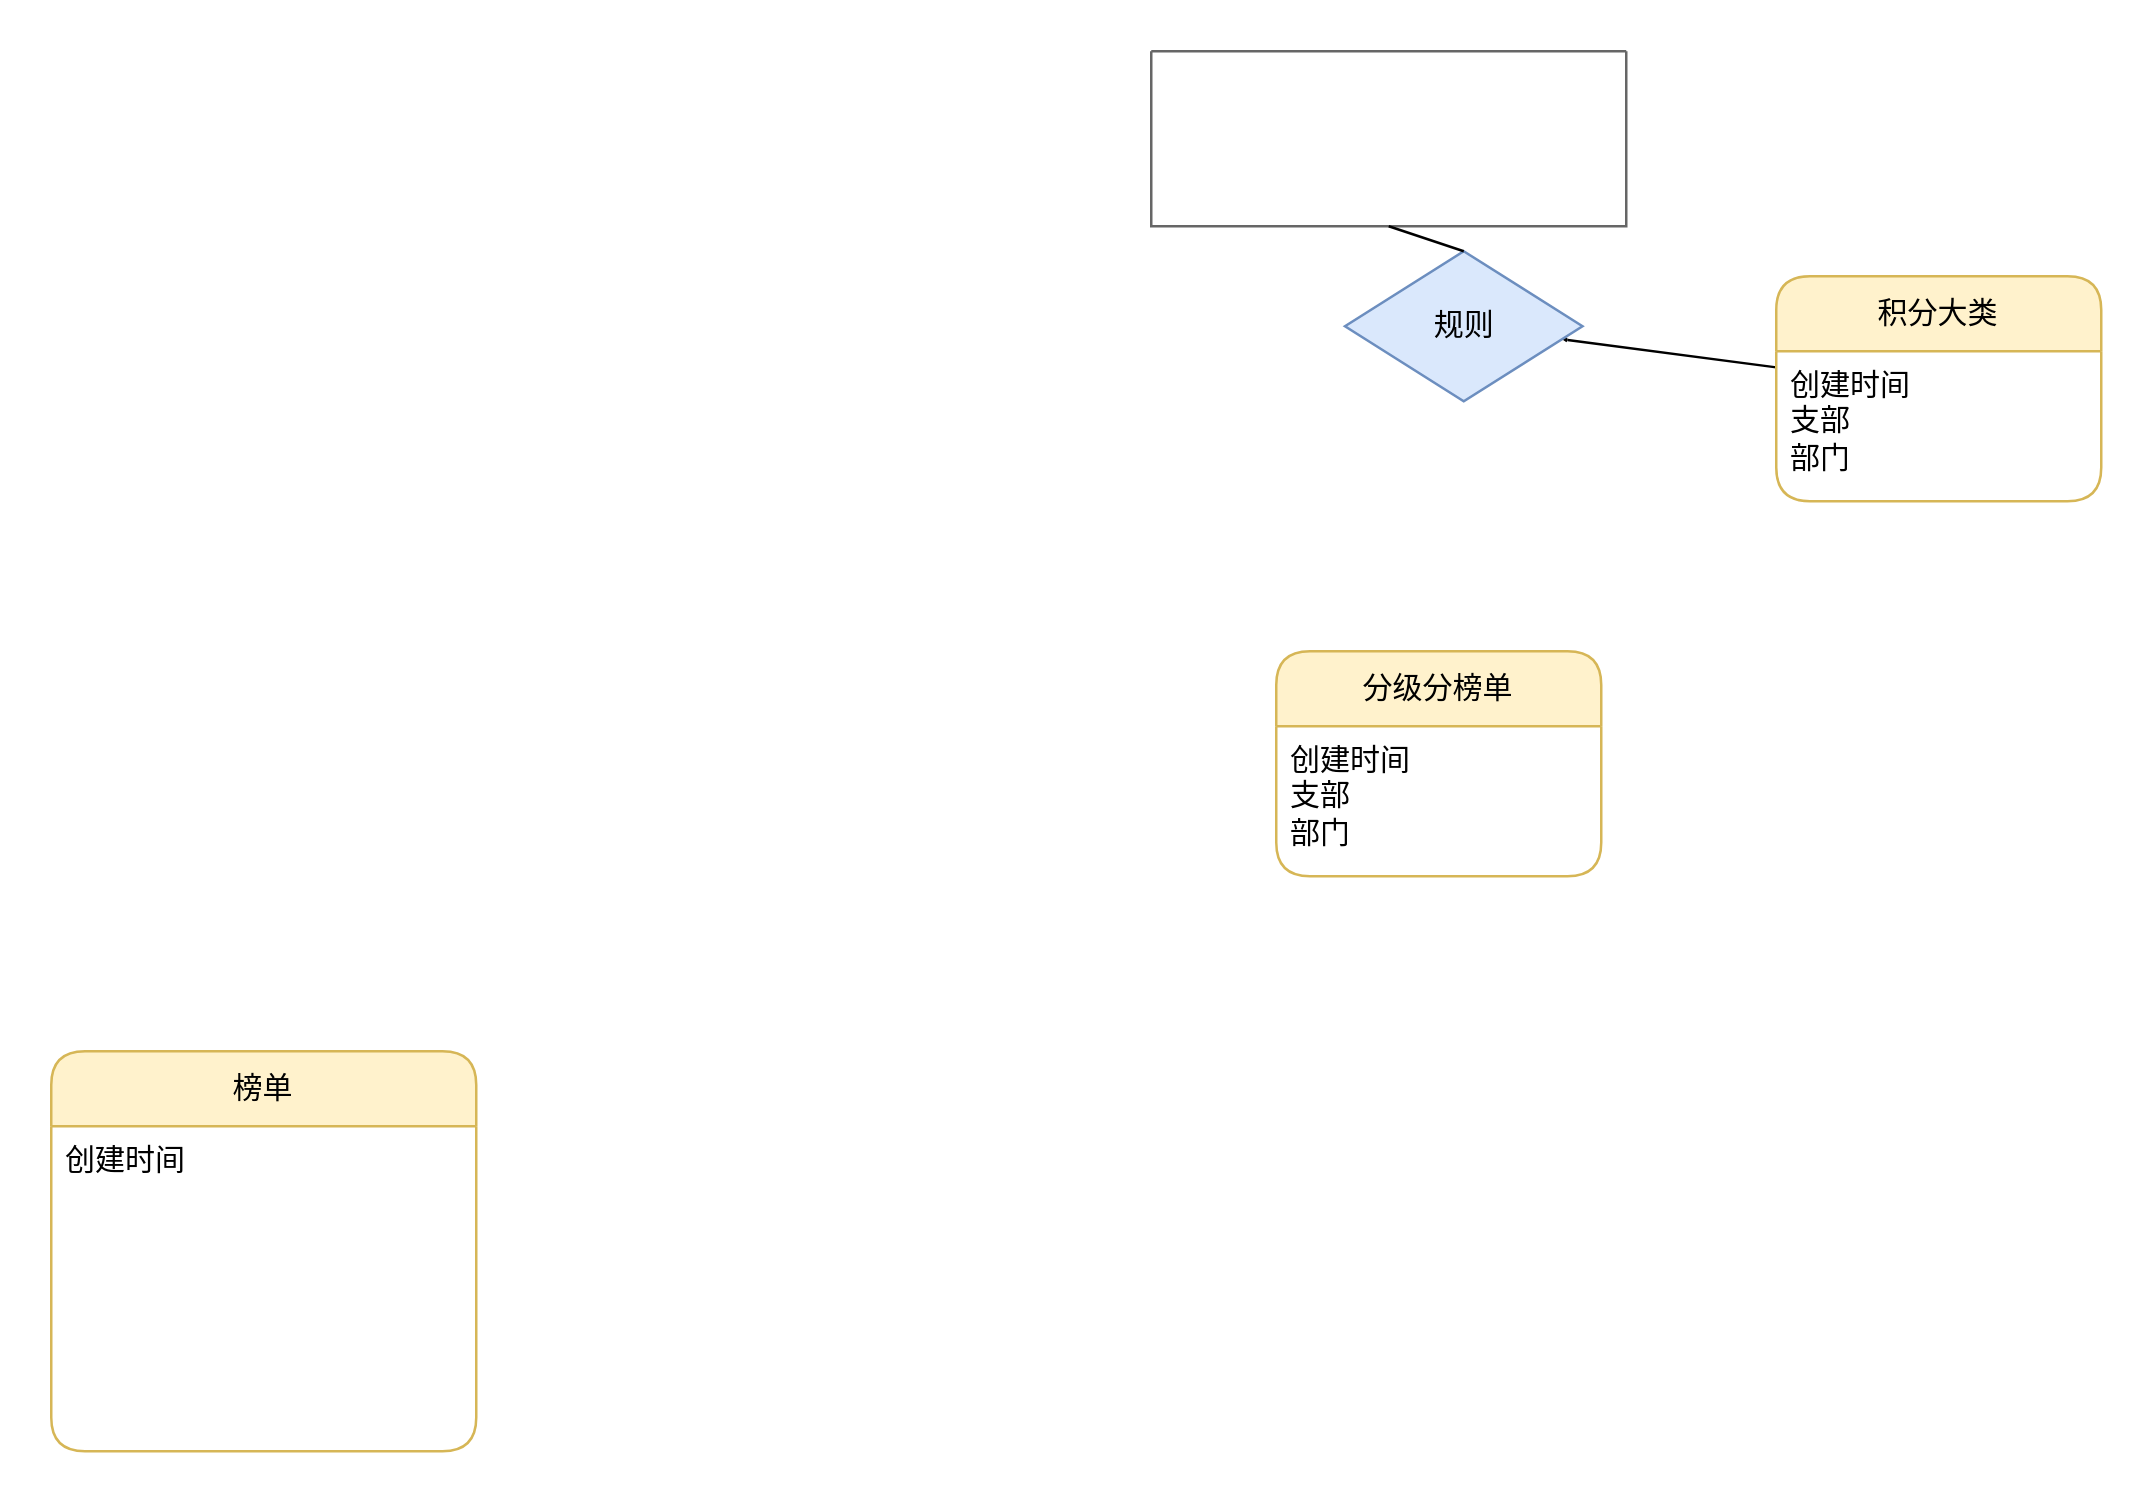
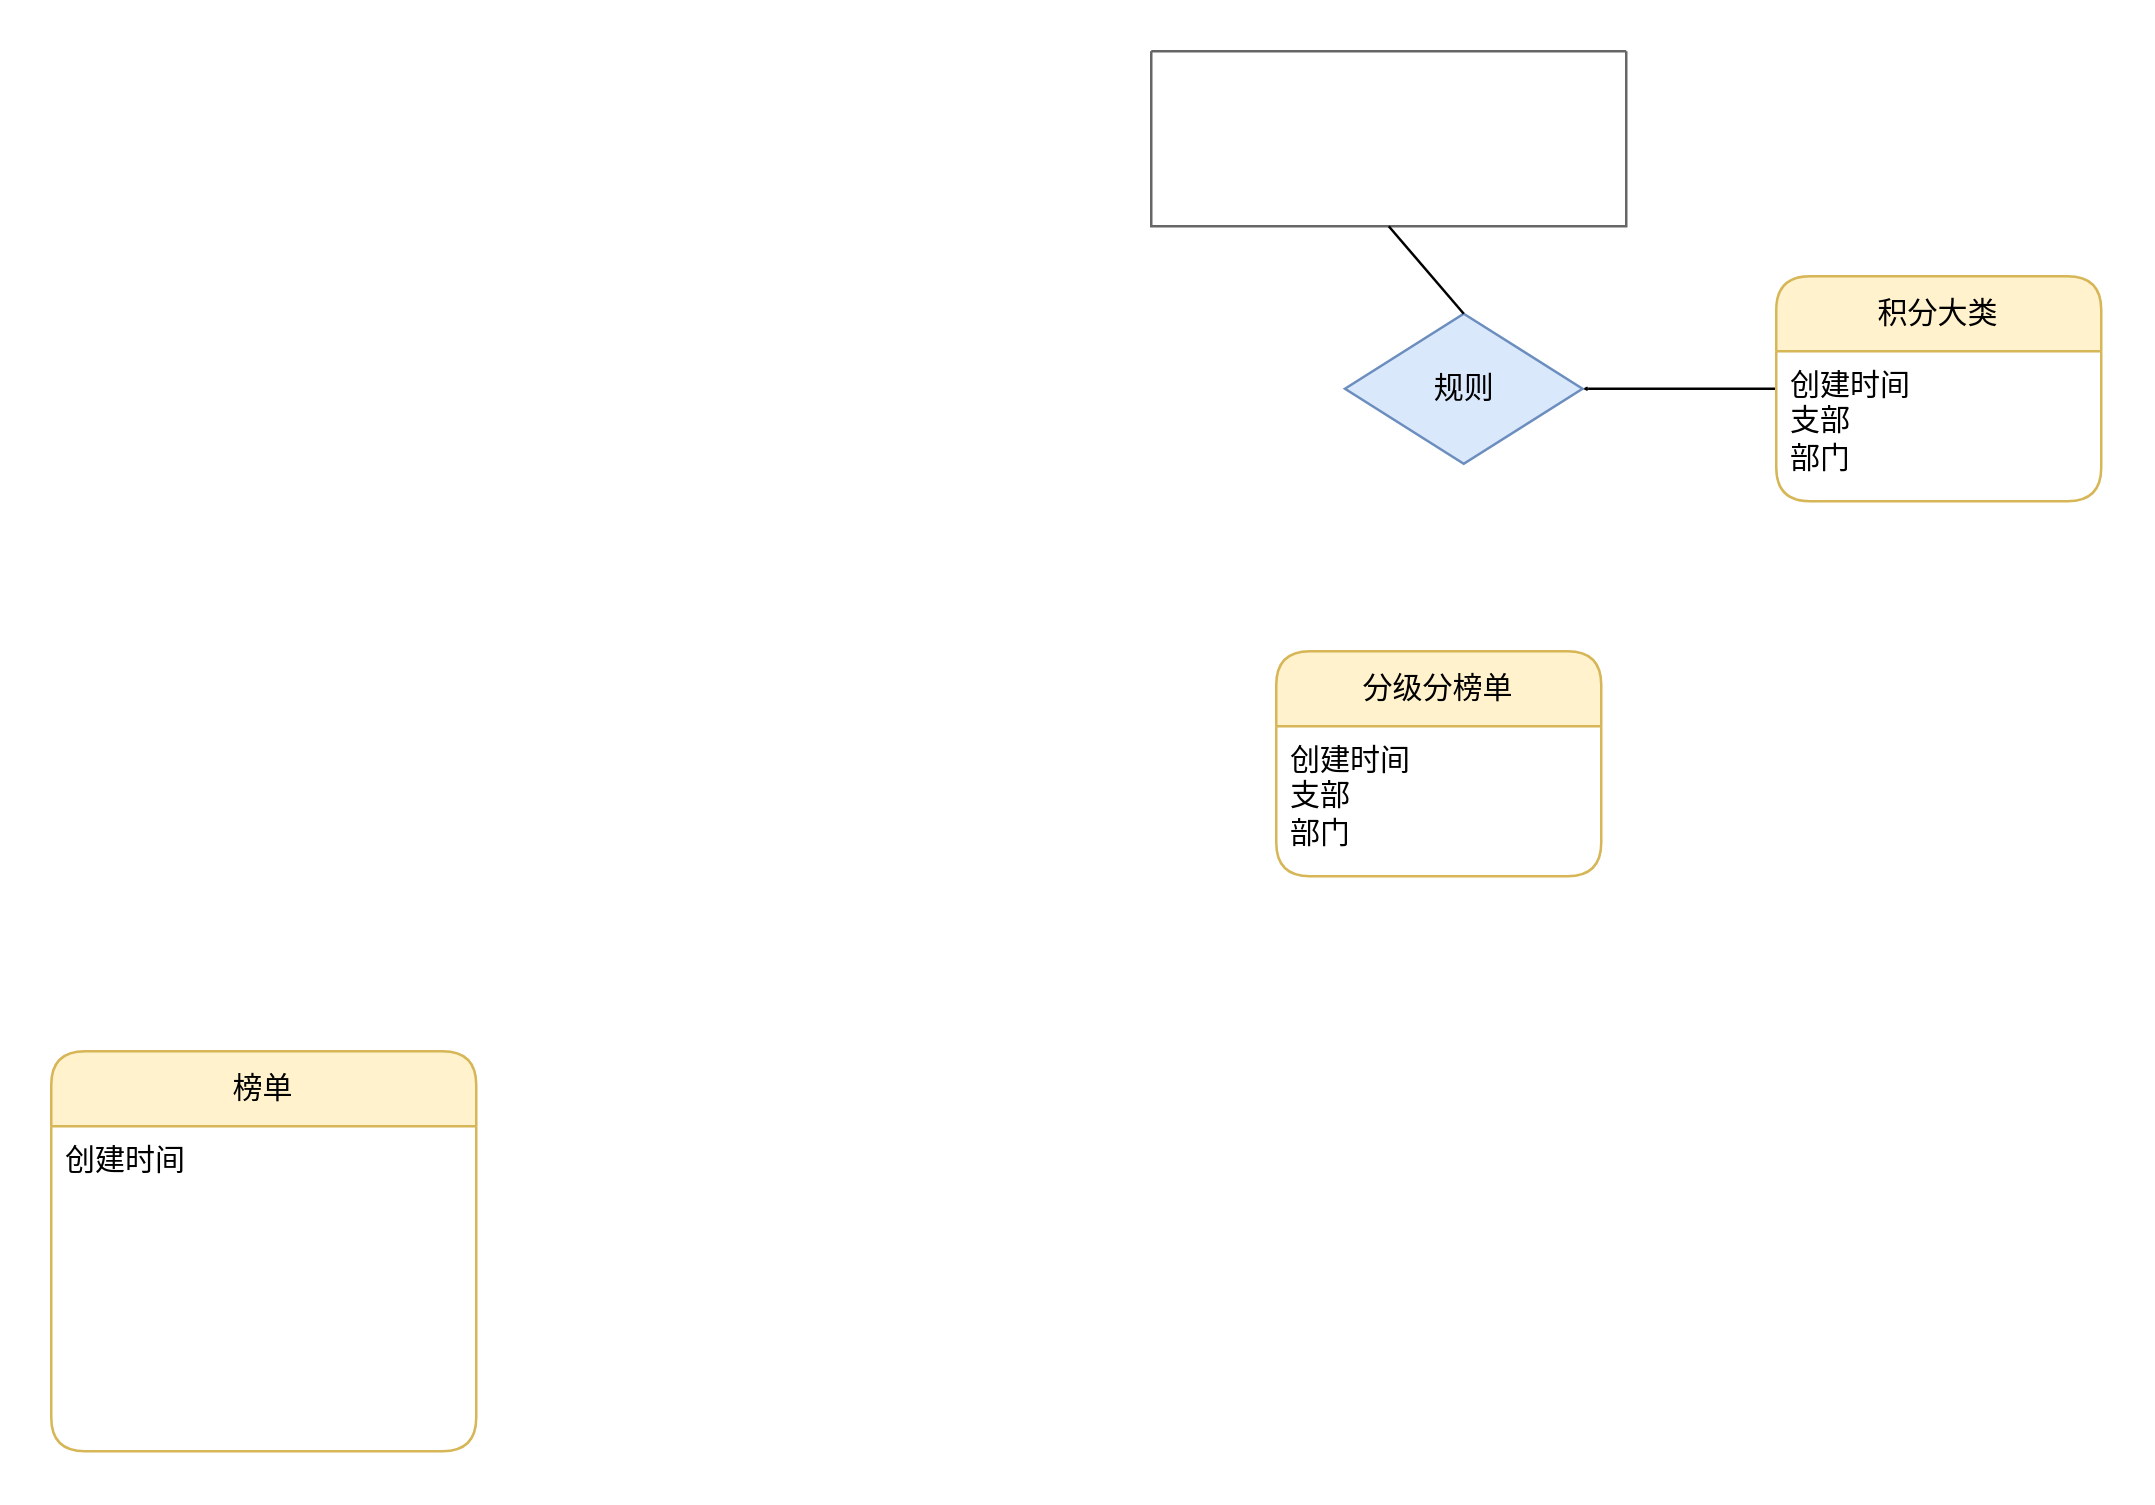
- <mxCell id="9" value="规则" style="rhombus;whiteSpace=wrap;html=1;rounded=0;fillColor=#dae8fc;strokeColor=#6c8ebf;" vertex="1" parent="1"><mxGeometry x="537.5" y="100" width="95" height="60" as="geometry" /></mxCell>
+ <mxCell id="9" value="规则" style="rhombus;whiteSpace=wrap;html=1;rounded=0;fillColor=#dae8fc;strokeColor=#6c8ebf;" vertex="1" parent="1"><mxGeometry x="537.5" y="125" width="95" height="60" as="geometry" /></mxCell>
